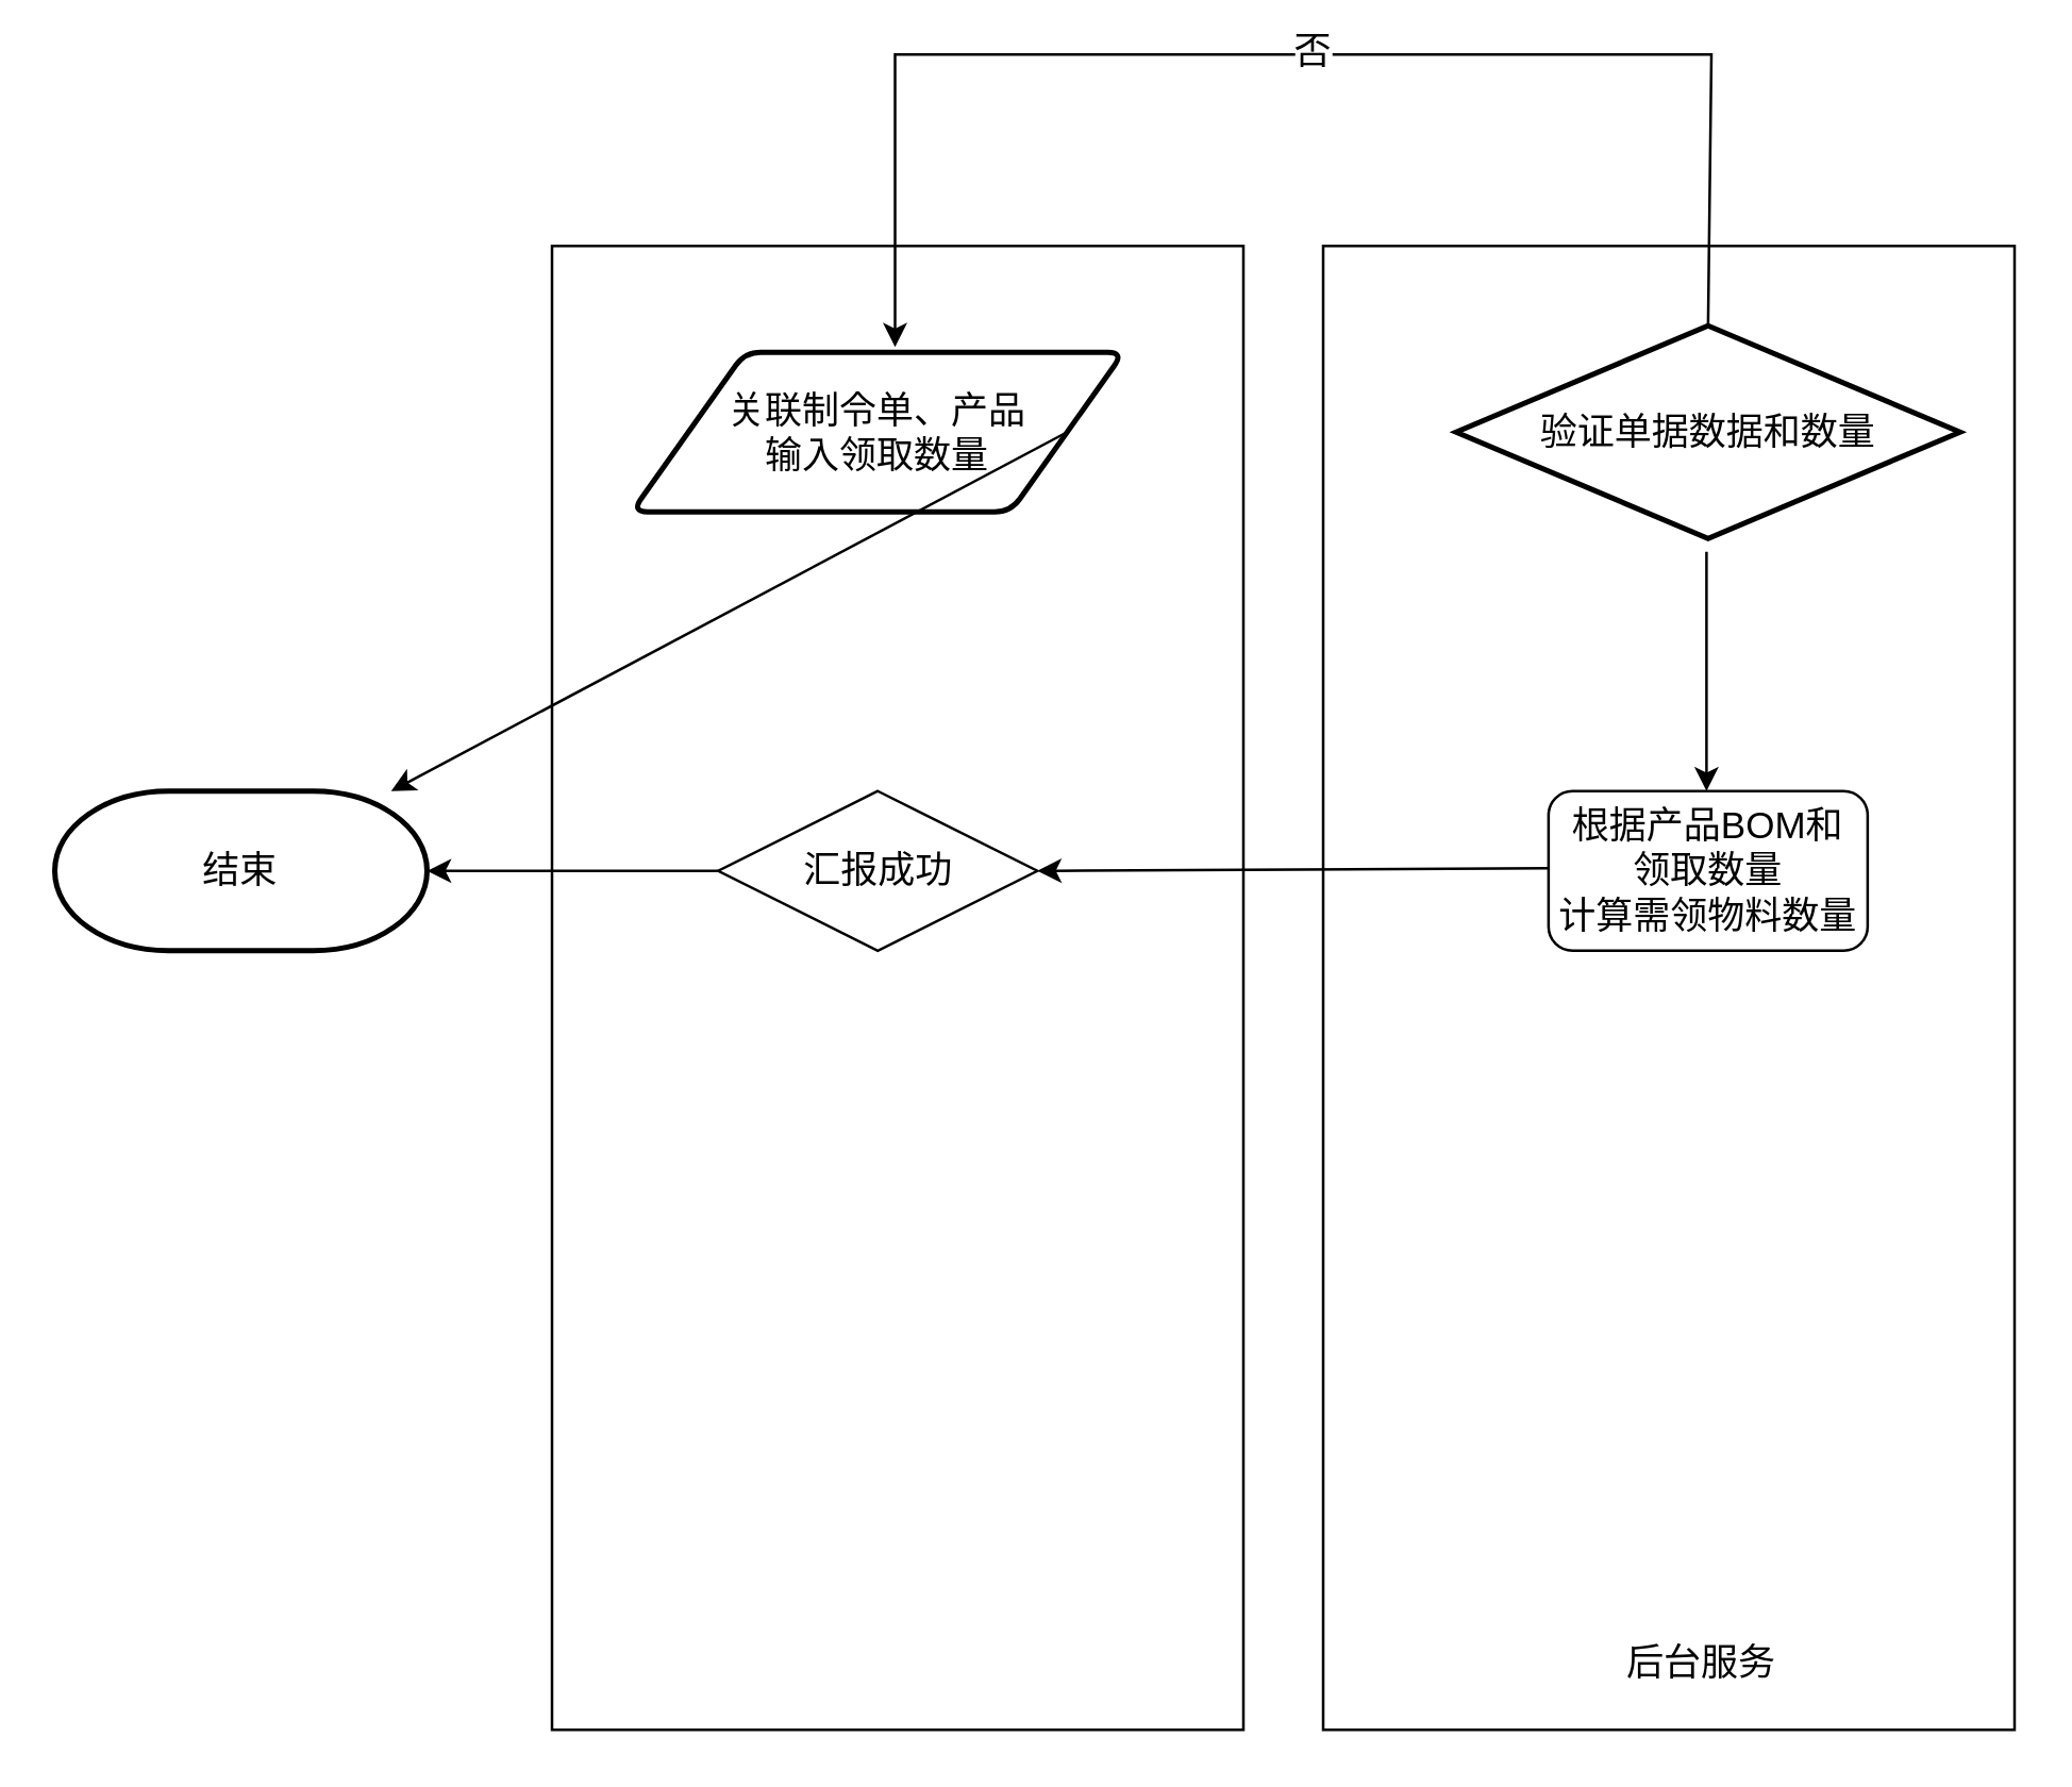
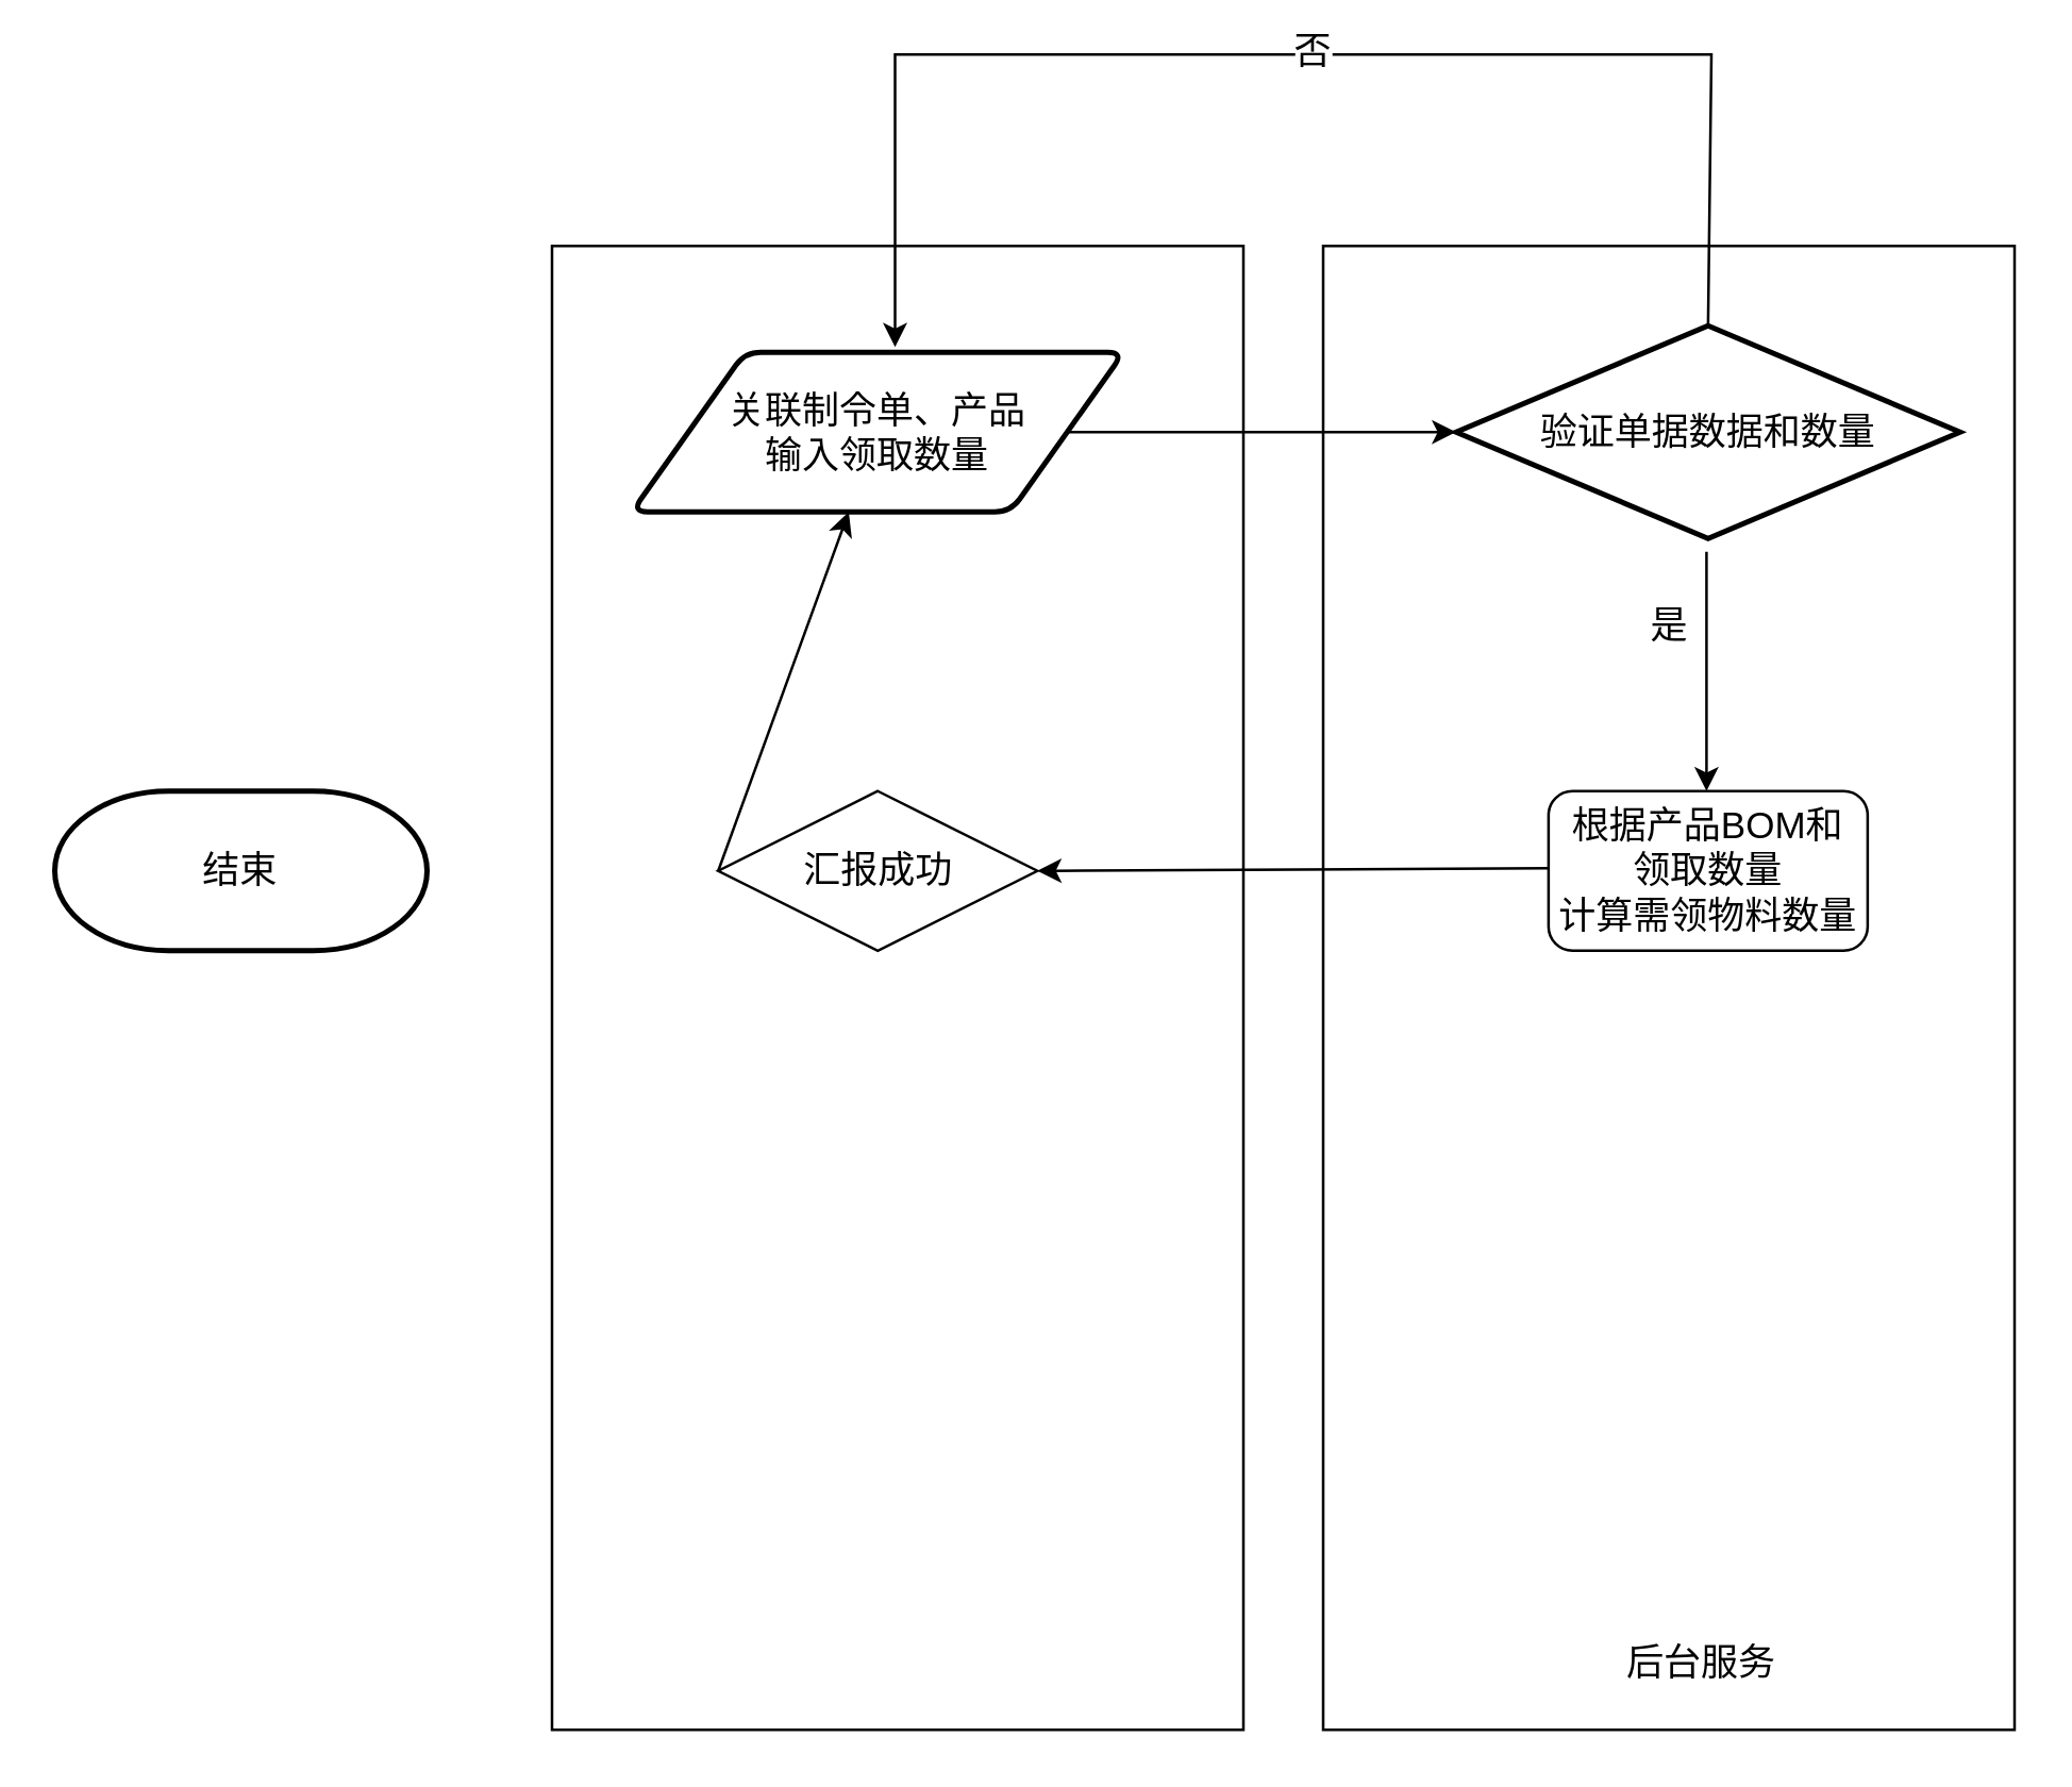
+ <mxCell id="7" value="是" style="text;html=1;align=center;verticalAlign=middle;resizable=0;points=[];autosize=1;strokeColor=none;fillColor=none;fontSize=14;" vertex="1" parent="1"><mxGeometry x="607" y="220" width="40" height="30" as="geometry" /></mxCell>
- <mxCell id="11" value="" style="endArrow=classic;html=1;rounded=0;fontSize=14;exitX=1;exitY=0.5;exitDx=0;exitDy=0;" edge="1" parent="1" source="4" target="6"><mxGeometry width="50" height="50" relative="1" as="geometry"><mxPoint x="317" y="32" as="sourcePoint" /><mxPoint x="367" y="-18" as="targetPoint" /></mxGeometry></mxCell>
+ <mxCell id="11" value="" style="endArrow=classic;html=1;rounded=0;fontSize=14;exitX=1;exitY=0.5;exitDx=0;exitDy=0;entryX=0;entryY=0.5;entryDx=0;entryDy=0;entryPerimeter=0;" edge="1" parent="1" source="4" target="5"><mxGeometry width="50" height="50" relative="1" as="geometry"><mxPoint x="317" y="32" as="sourcePoint" /><mxPoint x="367" y="-18" as="targetPoint" /></mxGeometry></mxCell>
- <mxCell id="14" value="" style="endArrow=classic;html=1;rounded=0;fontSize=14;entryX=1;entryY=0.5;entryDx=0;entryDy=0;entryPerimeter=0;exitX=0;exitY=0.5;exitDx=0;exitDy=0;" edge="1" parent="1" source="12" target="6"><mxGeometry width="50" height="50" relative="1" as="geometry"><mxPoint x="317" y="392" as="sourcePoint" /><mxPoint x="367" y="342" as="targetPoint" /></mxGeometry></mxCell>
+ <mxCell id="14" value="" style="endArrow=classic;html=1;rounded=0;fontSize=14;exitX=0;exitY=0.5;exitDx=0;exitDy=0;" edge="1" parent="1" source="12" target="4"><mxGeometry width="50" height="50" relative="1" as="geometry"><mxPoint x="317" y="392" as="sourcePoint" /><mxPoint x="367" y="342" as="targetPoint" /></mxGeometry></mxCell>
